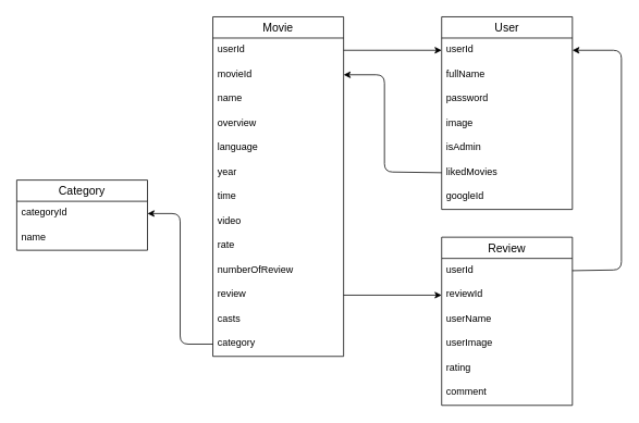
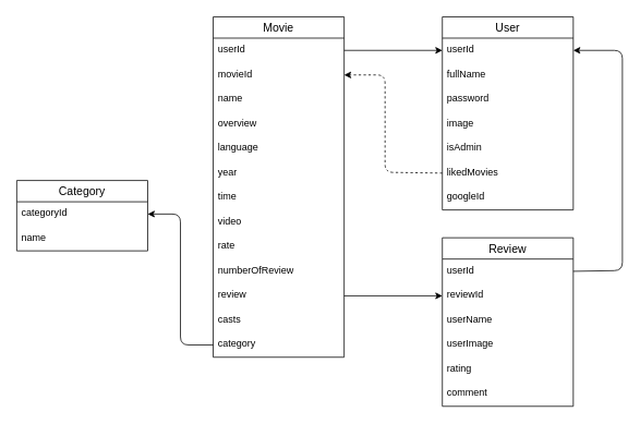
- <mxCell id="34" style="edgeStyle=none;html=1;exitX=0;exitY=0.5;exitDx=0;exitDy=0;entryX=1;entryY=0.5;entryDx=0;entryDy=0;" parent="1" source="8" target="12" edge="1"><mxGeometry relative="1" as="geometry"><Array as="points"><mxPoint x="470" y="210" /><mxPoint x="470" y="91" /></Array></mxGeometry></mxCell>
+ <mxCell id="34" style="edgeStyle=none;html=1;exitX=0;exitY=0.5;exitDx=0;exitDy=0;entryX=1;entryY=0.5;entryDx=0;entryDy=0;dashed=1;" parent="1" source="8" target="12" edge="1"><mxGeometry relative="1" as="geometry"><Array as="points"><mxPoint x="470" y="210" /><mxPoint x="470" y="91" /></Array></mxGeometry></mxCell>
